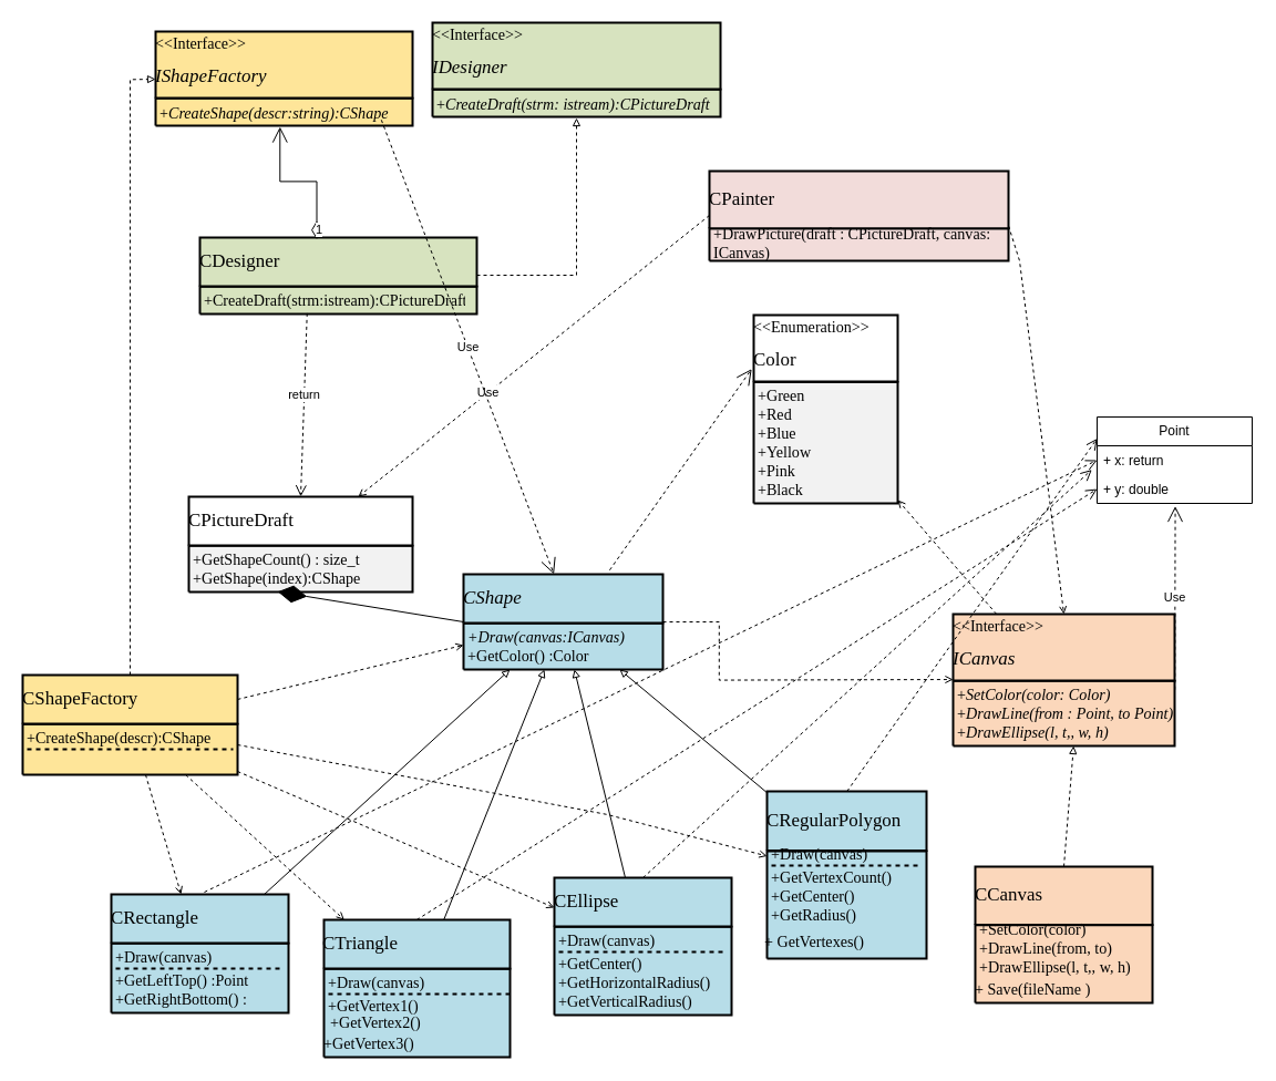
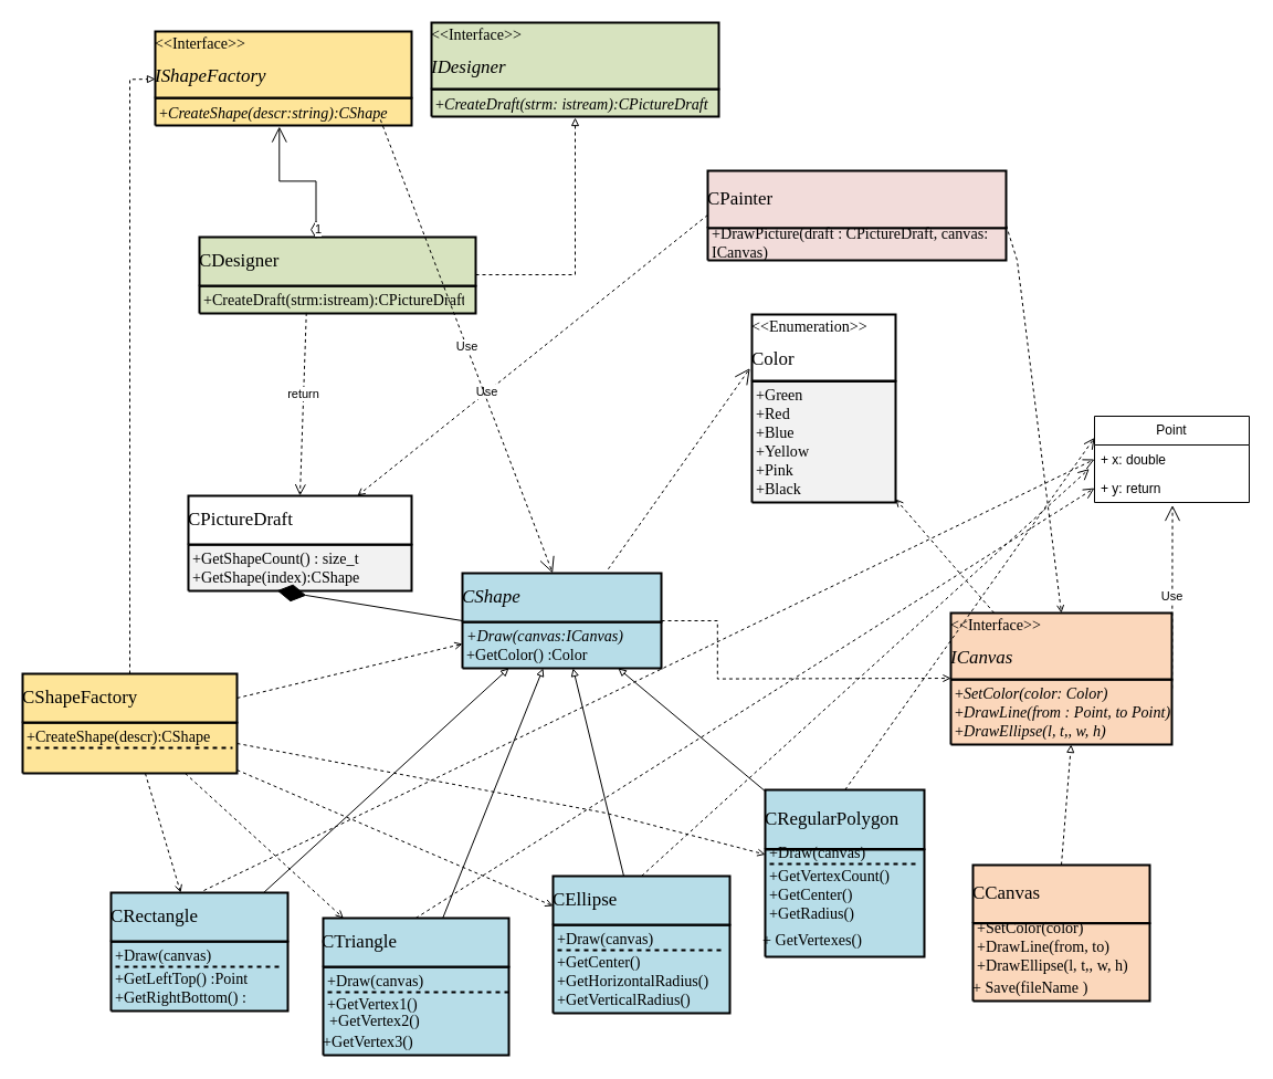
- <mxCell id="126" value="+ x: return" style="text;strokeColor=none;fillColor=none;align=left;verticalAlign=top;spacingLeft=4;spacingRight=4;overflow=hidden;rotatable=0;points=[[0,0.5],[1,0.5]];portConstraint=eastwest;whiteSpace=wrap;html=1;" parent="125" vertex="1"><mxGeometry y="26" width="140" height="26" as="geometry" /></mxCell>
+ <mxCell id="126" value="+ x: double" style="text;strokeColor=none;fillColor=none;align=left;verticalAlign=top;spacingLeft=4;spacingRight=4;overflow=hidden;rotatable=0;points=[[0,0.5],[1,0.5]];portConstraint=eastwest;whiteSpace=wrap;html=1;" parent="125" vertex="1"><mxGeometry y="26" width="140" height="26" as="geometry" /></mxCell>
- <mxCell id="127" value="+ y: double" style="text;strokeColor=none;fillColor=none;align=left;verticalAlign=top;spacingLeft=4;spacingRight=4;overflow=hidden;rotatable=0;points=[[0,0.5],[1,0.5]];portConstraint=eastwest;whiteSpace=wrap;html=1;" parent="125" vertex="1"><mxGeometry y="52" width="140" height="26" as="geometry" /></mxCell>
+ <mxCell id="127" value="+ y: return" style="text;strokeColor=none;fillColor=none;align=left;verticalAlign=top;spacingLeft=4;spacingRight=4;overflow=hidden;rotatable=0;points=[[0,0.5],[1,0.5]];portConstraint=eastwest;whiteSpace=wrap;html=1;" parent="125" vertex="1"><mxGeometry y="52" width="140" height="26" as="geometry" /></mxCell>
